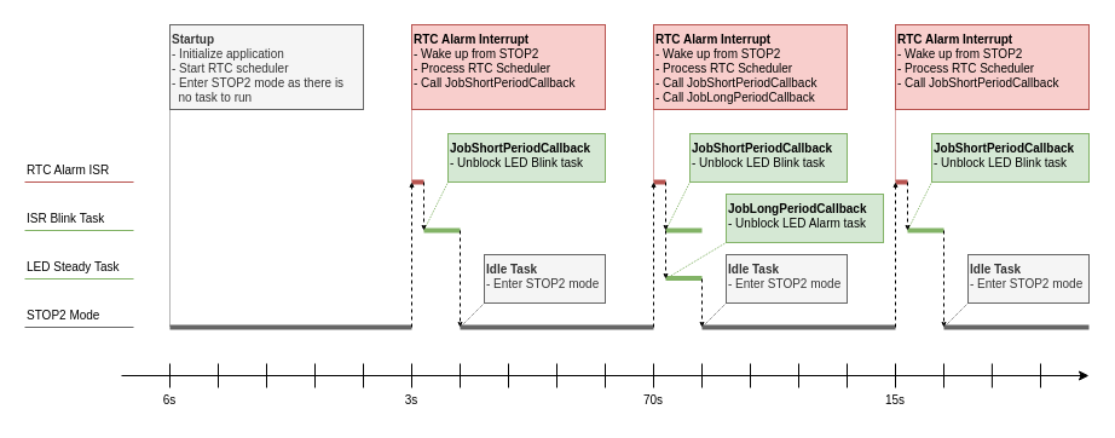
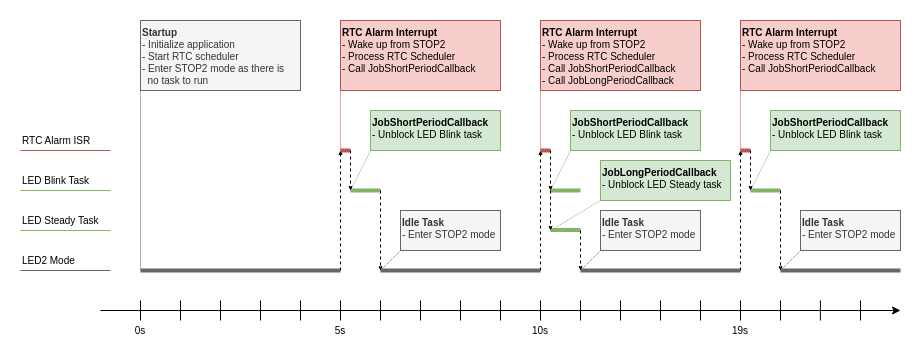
- <mxCell id="37" value="&lt;b&gt;JobLongPeriodCallback&lt;/b&gt;&lt;br&gt;- Unblock LED Alarm task" style="text;html=1;strokeColor=#82b366;fillColor=#d5e8d4;align=left;verticalAlign=top;whiteSpace=wrap;rounded=0;fontSize=10;" vertex="1" parent="1"><mxGeometry x="600" y="160" width="130" height="40" as="geometry" /></mxCell>
+ <mxCell id="37" value="&lt;b&gt;JobLongPeriodCallback&lt;/b&gt;&lt;br&gt;- Unblock LED Steady task" style="text;html=1;strokeColor=#82b366;fillColor=#d5e8d4;align=left;verticalAlign=top;whiteSpace=wrap;rounded=0;fontSize=10;" vertex="1" parent="1"><mxGeometry x="600" y="160" width="130" height="40" as="geometry" /></mxCell>
- <mxCell id="7" value="ISR Blink Task" style="text;html=1;strokeColor=none;fillColor=none;align=left;verticalAlign=middle;whiteSpace=wrap;rounded=0;fontSize=10;" vertex="1" parent="1"><mxGeometry x="20" y="170" width="80" height="20" as="geometry" /></mxCell>
+ <mxCell id="7" value="LED Blink Task" style="text;html=1;strokeColor=none;fillColor=none;align=left;verticalAlign=middle;whiteSpace=wrap;rounded=0;fontSize=10;" vertex="1" parent="1"><mxGeometry x="20" y="170" width="80" height="20" as="geometry" /></mxCell>
- <mxCell id="18" value="STOP2 Mode" style="text;html=1;strokeColor=none;fillColor=none;align=left;verticalAlign=middle;whiteSpace=wrap;rounded=0;fontSize=10;" vertex="1" parent="1"><mxGeometry x="20" y="250" width="80" height="20" as="geometry" /></mxCell>
+ <mxCell id="18" value="LED2 Mode" style="text;html=1;strokeColor=none;fillColor=none;align=left;verticalAlign=middle;whiteSpace=wrap;rounded=0;fontSize=10;" vertex="1" parent="1"><mxGeometry x="20" y="250" width="80" height="20" as="geometry" /></mxCell>
- <mxCell id="10" value="6s" style="text;html=1;strokeColor=none;fillColor=none;align=center;verticalAlign=middle;whiteSpace=wrap;rounded=0;fontSize=10;" vertex="1" parent="1"><mxGeometry x="120" y="320" width="40" height="20" as="geometry" /></mxCell>
+ <mxCell id="10" value="0s" style="text;html=1;strokeColor=none;fillColor=none;align=center;verticalAlign=middle;whiteSpace=wrap;rounded=0;fontSize=10;" vertex="1" parent="1"><mxGeometry x="120" y="320" width="40" height="20" as="geometry" /></mxCell>
- <mxCell id="12" value="3s" style="text;html=1;strokeColor=none;fillColor=none;align=center;verticalAlign=middle;whiteSpace=wrap;rounded=0;fontSize=10;" vertex="1" parent="1"><mxGeometry x="320" y="320" width="40" height="20" as="geometry" /></mxCell>
+ <mxCell id="12" value="5s" style="text;html=1;strokeColor=none;fillColor=none;align=center;verticalAlign=middle;whiteSpace=wrap;rounded=0;fontSize=10;" vertex="1" parent="1"><mxGeometry x="320" y="320" width="40" height="20" as="geometry" /></mxCell>
- <mxCell id="14" value="70s" style="text;html=1;strokeColor=none;fillColor=none;align=center;verticalAlign=middle;whiteSpace=wrap;rounded=0;fontSize=10;" vertex="1" parent="1"><mxGeometry x="520" y="320" width="40" height="20" as="geometry" /></mxCell>
+ <mxCell id="14" value="10s" style="text;html=1;strokeColor=none;fillColor=none;align=center;verticalAlign=middle;whiteSpace=wrap;rounded=0;fontSize=10;" vertex="1" parent="1"><mxGeometry x="520" y="320" width="40" height="20" as="geometry" /></mxCell>
- <mxCell id="16" value="15s" style="text;html=1;strokeColor=none;fillColor=none;align=center;verticalAlign=middle;whiteSpace=wrap;rounded=0;fontSize=10;" vertex="1" parent="1"><mxGeometry x="720" y="320" width="40" height="20" as="geometry" /></mxCell>
+ <mxCell id="16" value="19s" style="text;html=1;strokeColor=none;fillColor=none;align=center;verticalAlign=middle;whiteSpace=wrap;rounded=0;fontSize=10;" vertex="1" parent="1"><mxGeometry x="720" y="320" width="40" height="20" as="geometry" /></mxCell>
